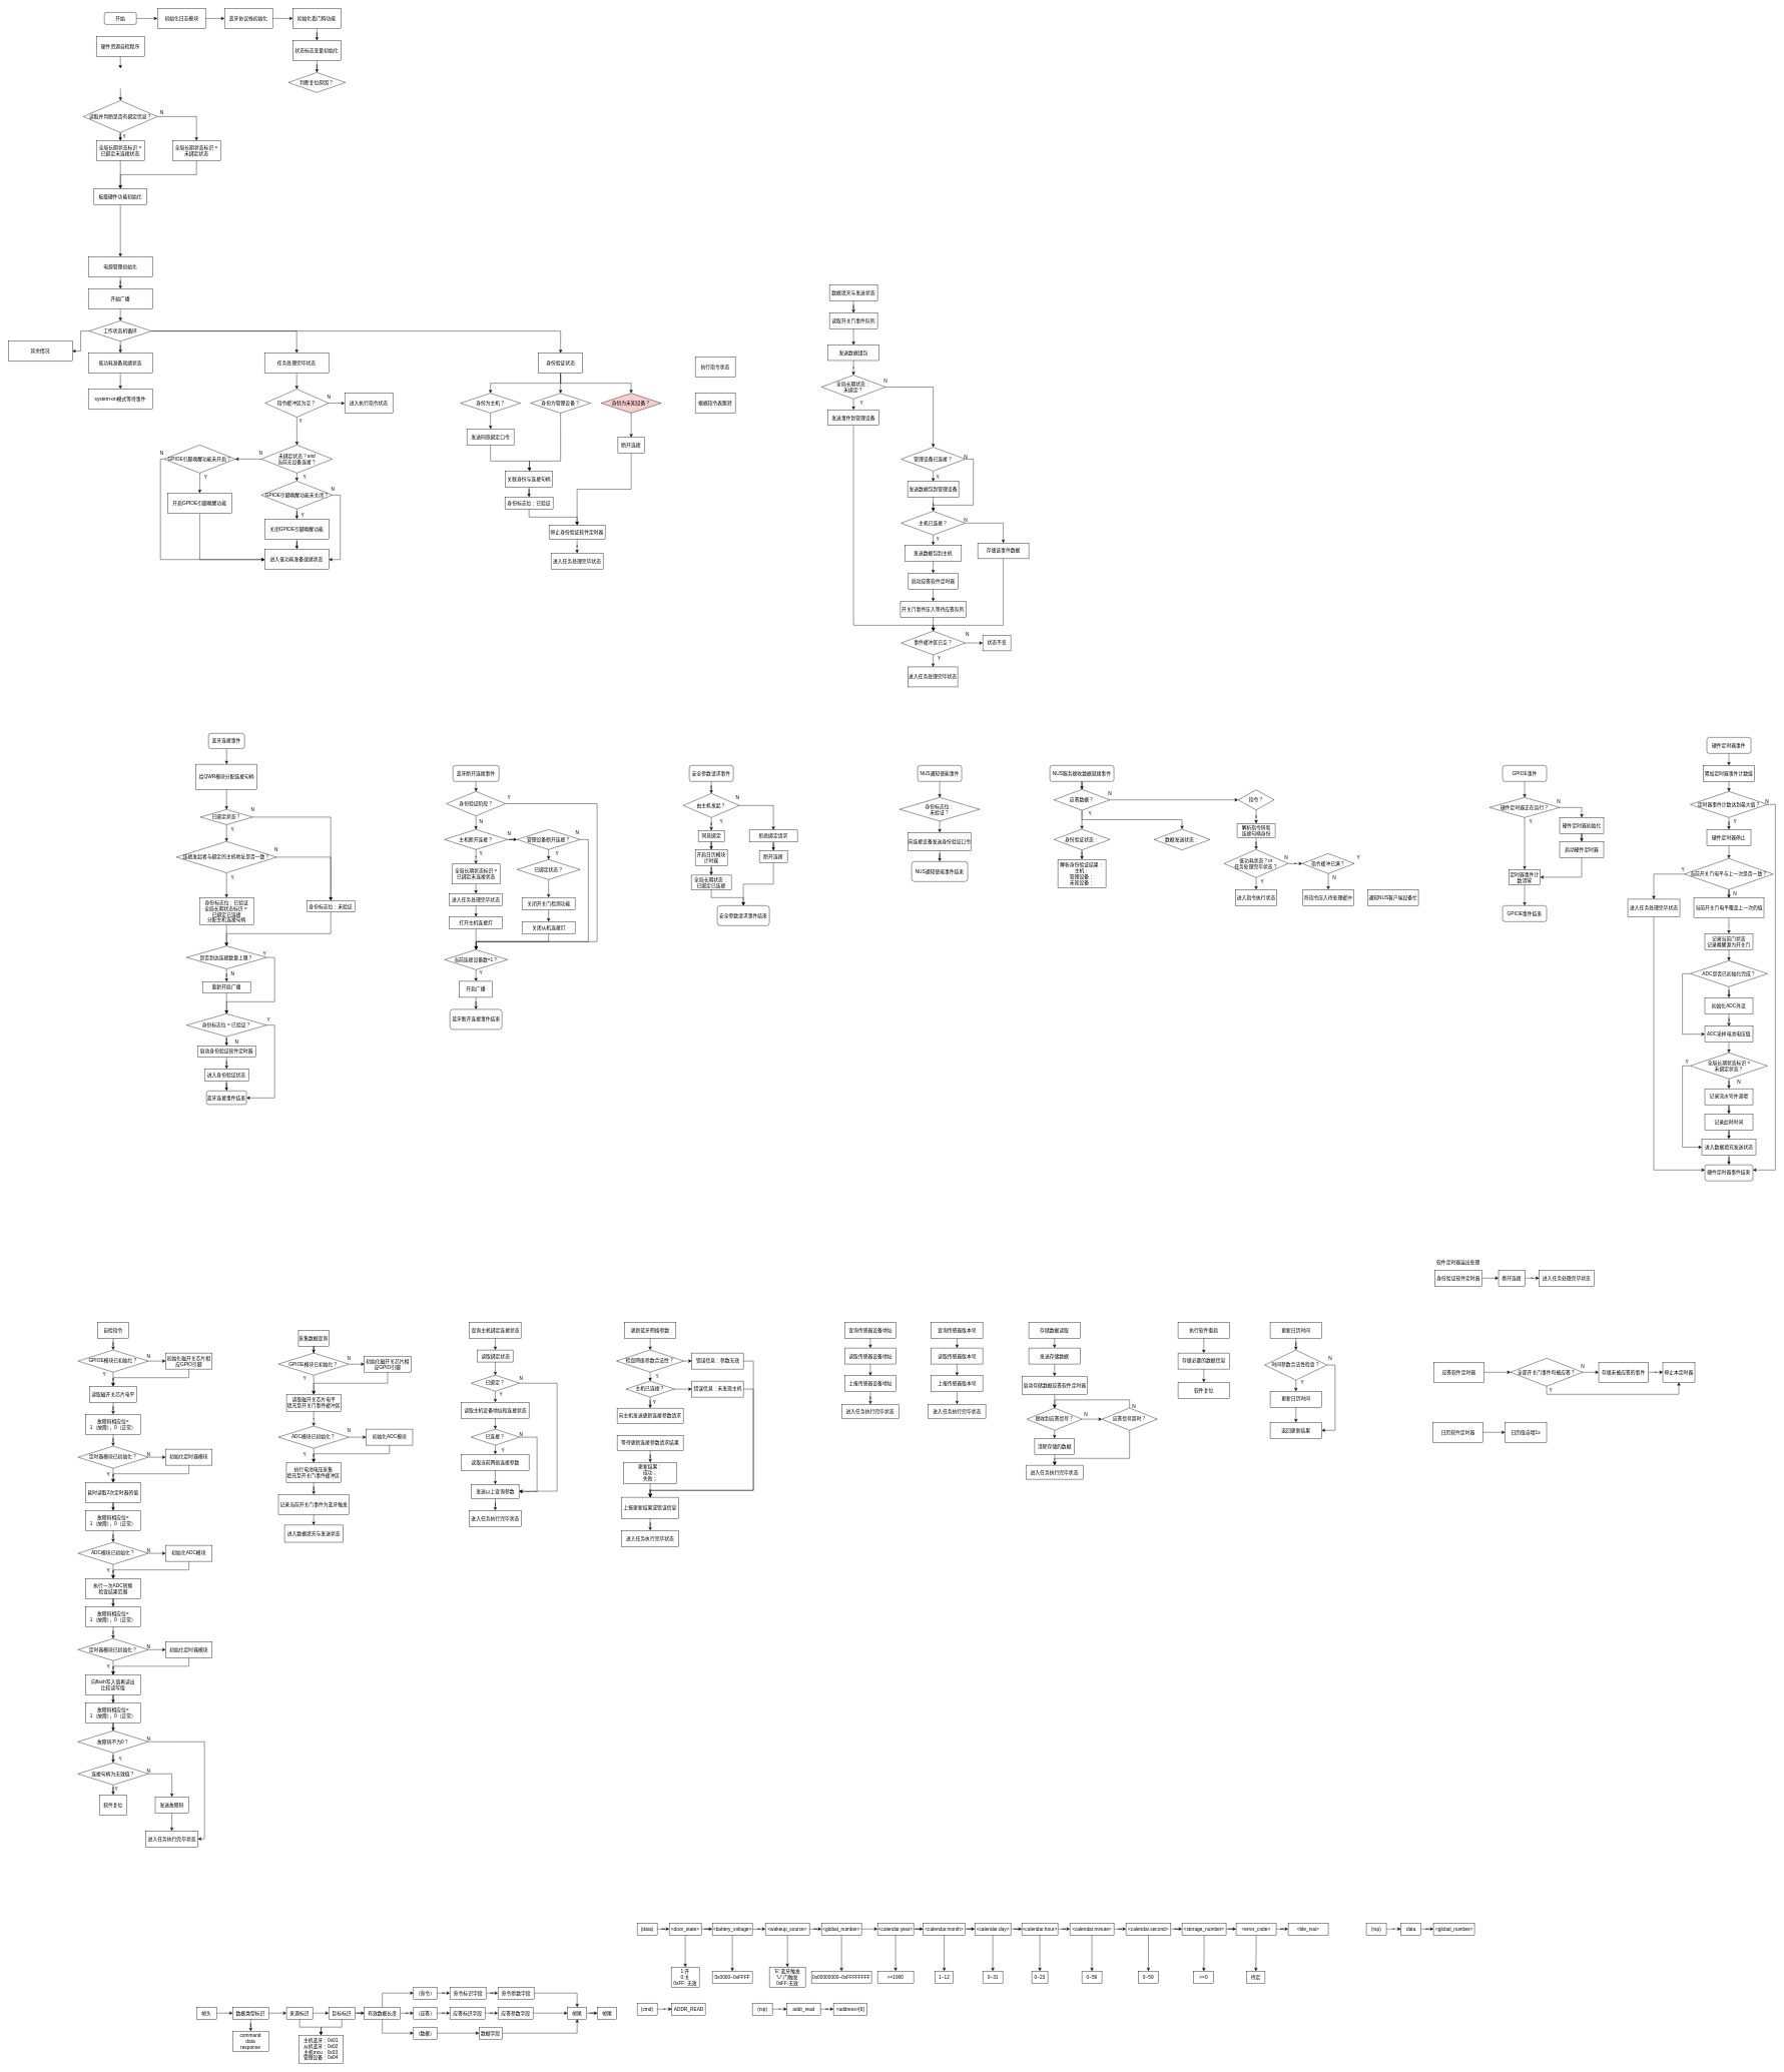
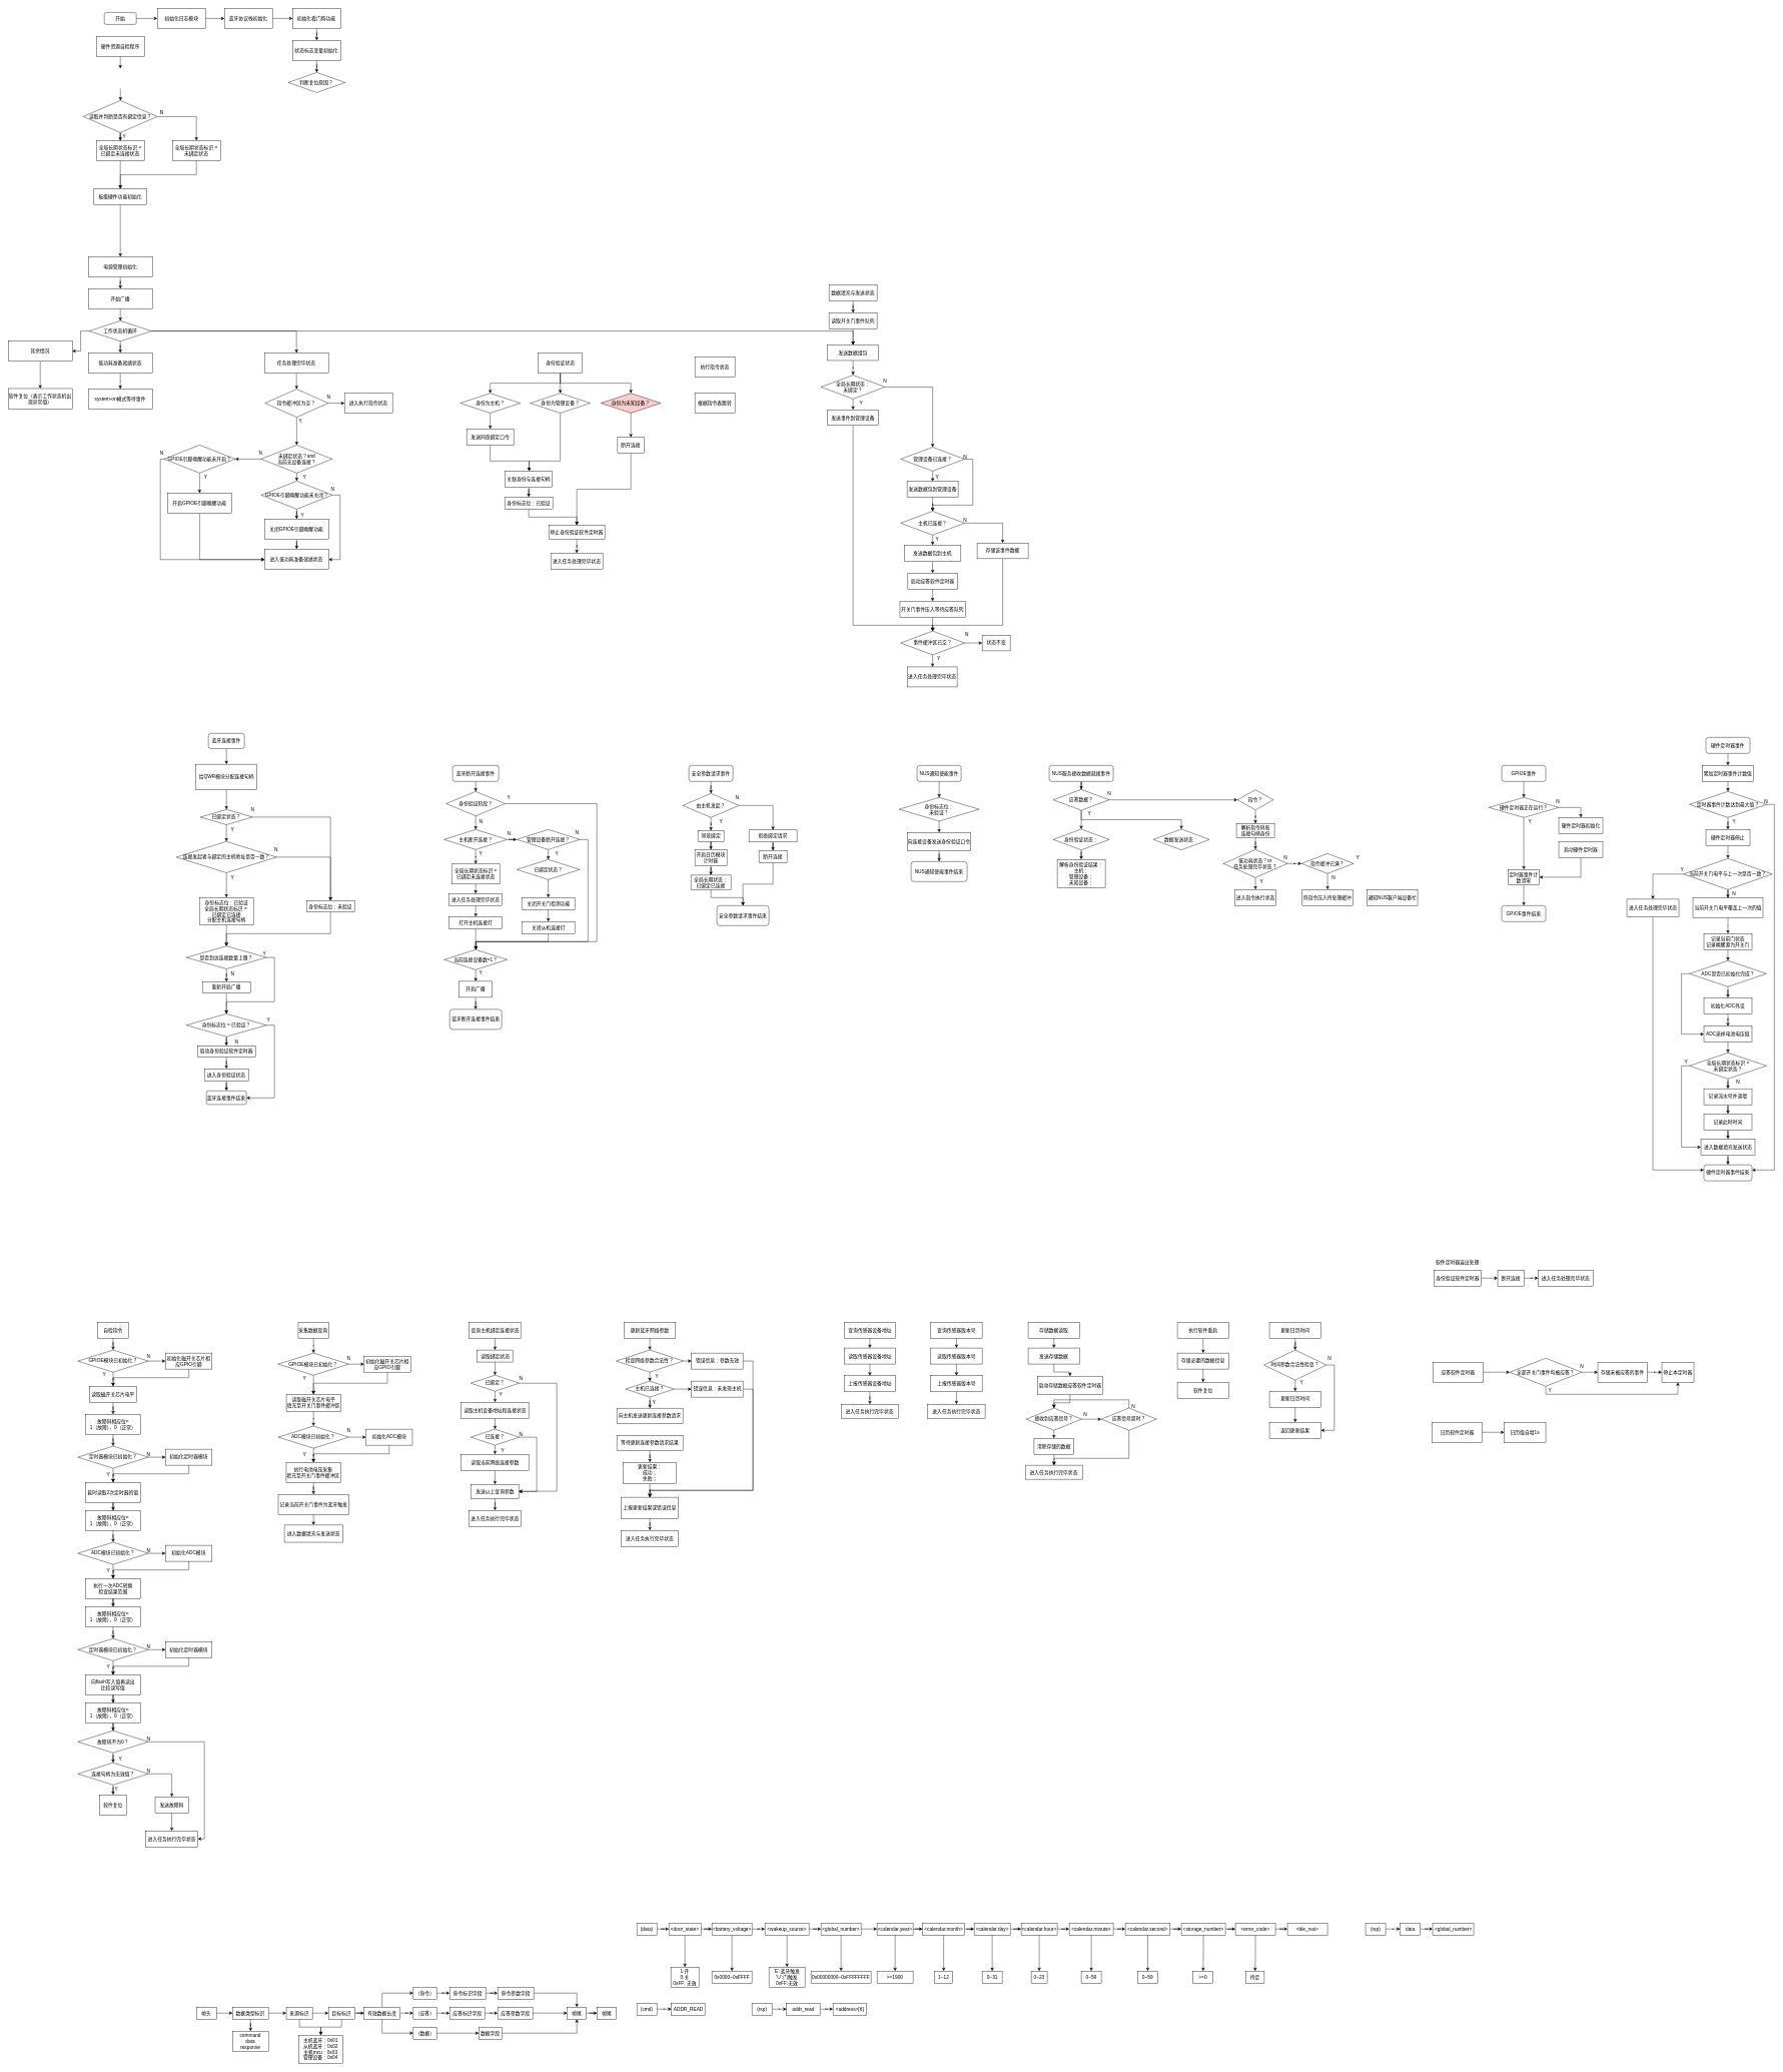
- <mxCell id="20" style="edgeStyle=orthogonalEdgeStyle;rounded=0;orthogonalLoop=1;jettySize=auto;html=1;exitX=1;exitY=0.5;exitDx=0;exitDy=0;" parent="1" source="22" target="38" edge="1"><mxGeometry relative="1" as="geometry" /></mxCell>
+ <mxCell id="20" style="edgeStyle=orthogonalEdgeStyle;rounded=0;orthogonalLoop=1;jettySize=auto;html=1;exitX=1;exitY=0.5;exitDx=0;exitDy=0;" parent="1" source="22" target="497" edge="1"><mxGeometry relative="1" as="geometry" /></mxCell>
+ <mxCell id="445" style="edgeStyle=orthogonalEdgeStyle;rounded=0;orthogonalLoop=1;jettySize=auto;html=1;exitX=0.5;exitY=1;exitDx=0;exitDy=0;" parent="1" source="446" target="447" edge="1"><mxGeometry relative="1" as="geometry" /></mxCell>
+ <mxCell id="447" value="软件复位（表示工作状态机出现异常值）" style="rounded=0;whiteSpace=wrap;html=1;" parent="1" vertex="1"><mxGeometry x="20" y="969" width="160" height="51" as="geometry" /></mxCell>
- <mxCell id="102" style="edgeStyle=orthogonalEdgeStyle;rounded=0;orthogonalLoop=1;jettySize=auto;html=1;exitX=0.5;exitY=1;exitDx=0;exitDy=0;" parent="1" source="103" target="105" edge="1"><mxGeometry relative="1" as="geometry" /></mxCell>
- <mxCell id="320" value="采集数据查询" style="rounded=0;whiteSpace=wrap;html=1;" parent="1" vertex="1"><mxGeometry x="744.48" y="3320" width="76" height="40" as="geometry" /></mxCell>
+ <mxCell id="320" value="采集数据查询" style="rounded=0;whiteSpace=wrap;html=1;" parent="1" vertex="1"><mxGeometry x="744.48" y="3300" width="76" height="40" as="geometry" /></mxCell>
- <mxCell id="410" value="启动存储数据应答软件定时器" style="rounded=0;whiteSpace=wrap;html=1;" parent="1" vertex="1"><mxGeometry x="2550.63" y="3434.74" width="162.57" height="46.45" as="geometry" /></mxCell>
+ <mxCell id="410" value="启动存储数据应答软件定时器" style="rounded=0;whiteSpace=wrap;html=1;" parent="1" vertex="1"><mxGeometry x="2590.63" y="3434.74" width="162.57" height="46.45" as="geometry" /></mxCell>
